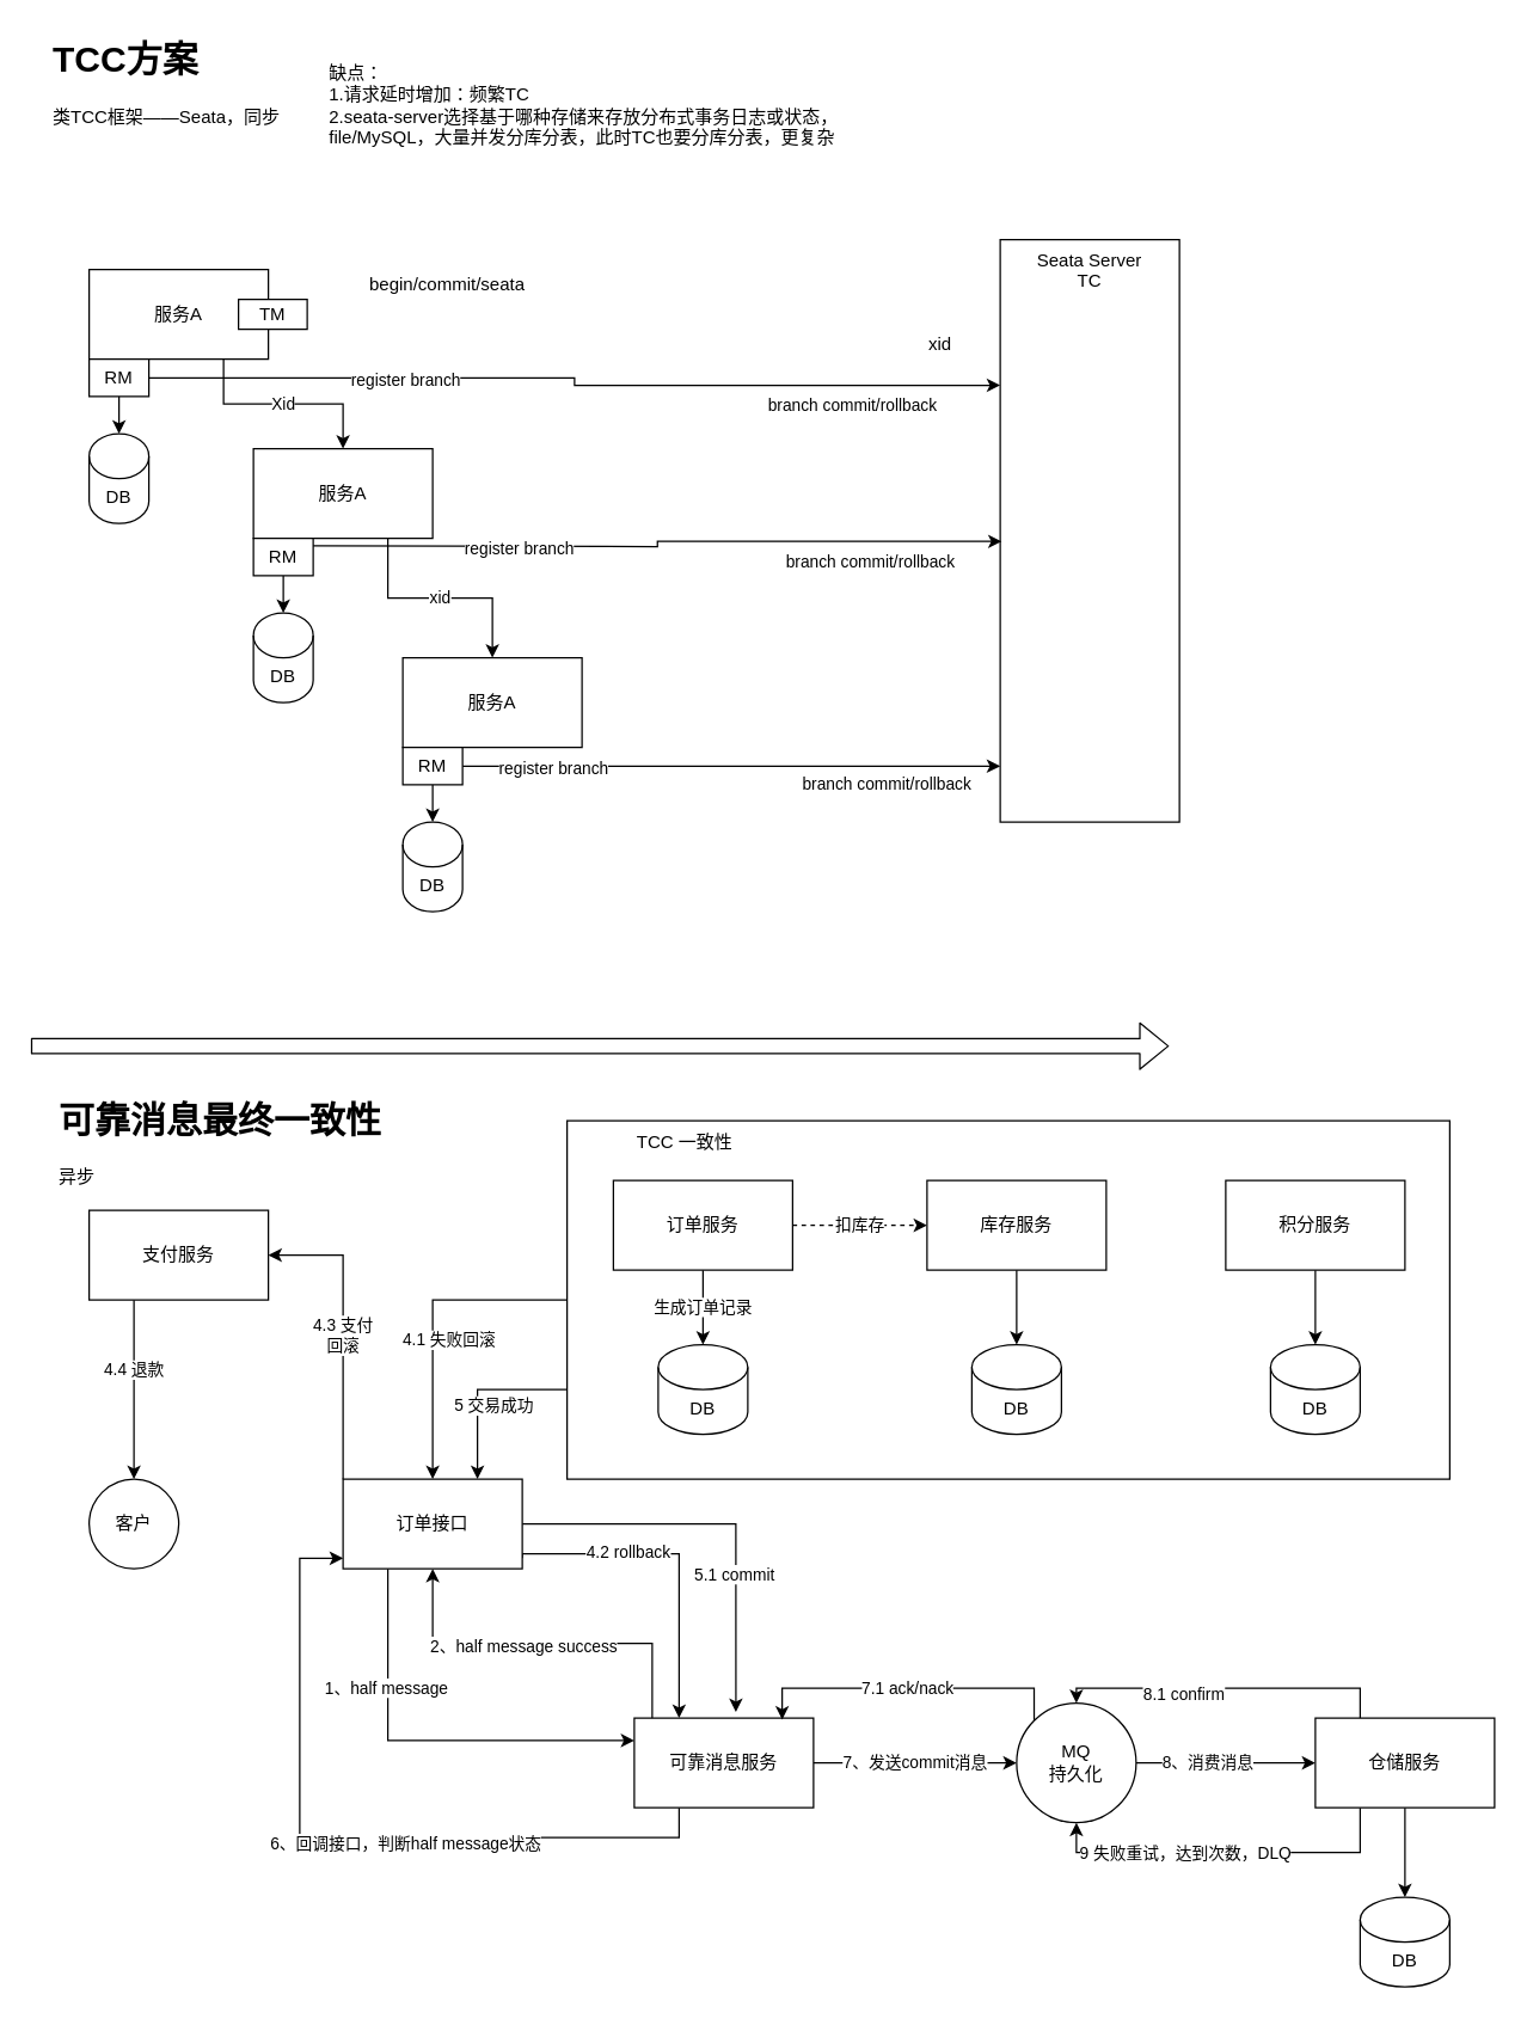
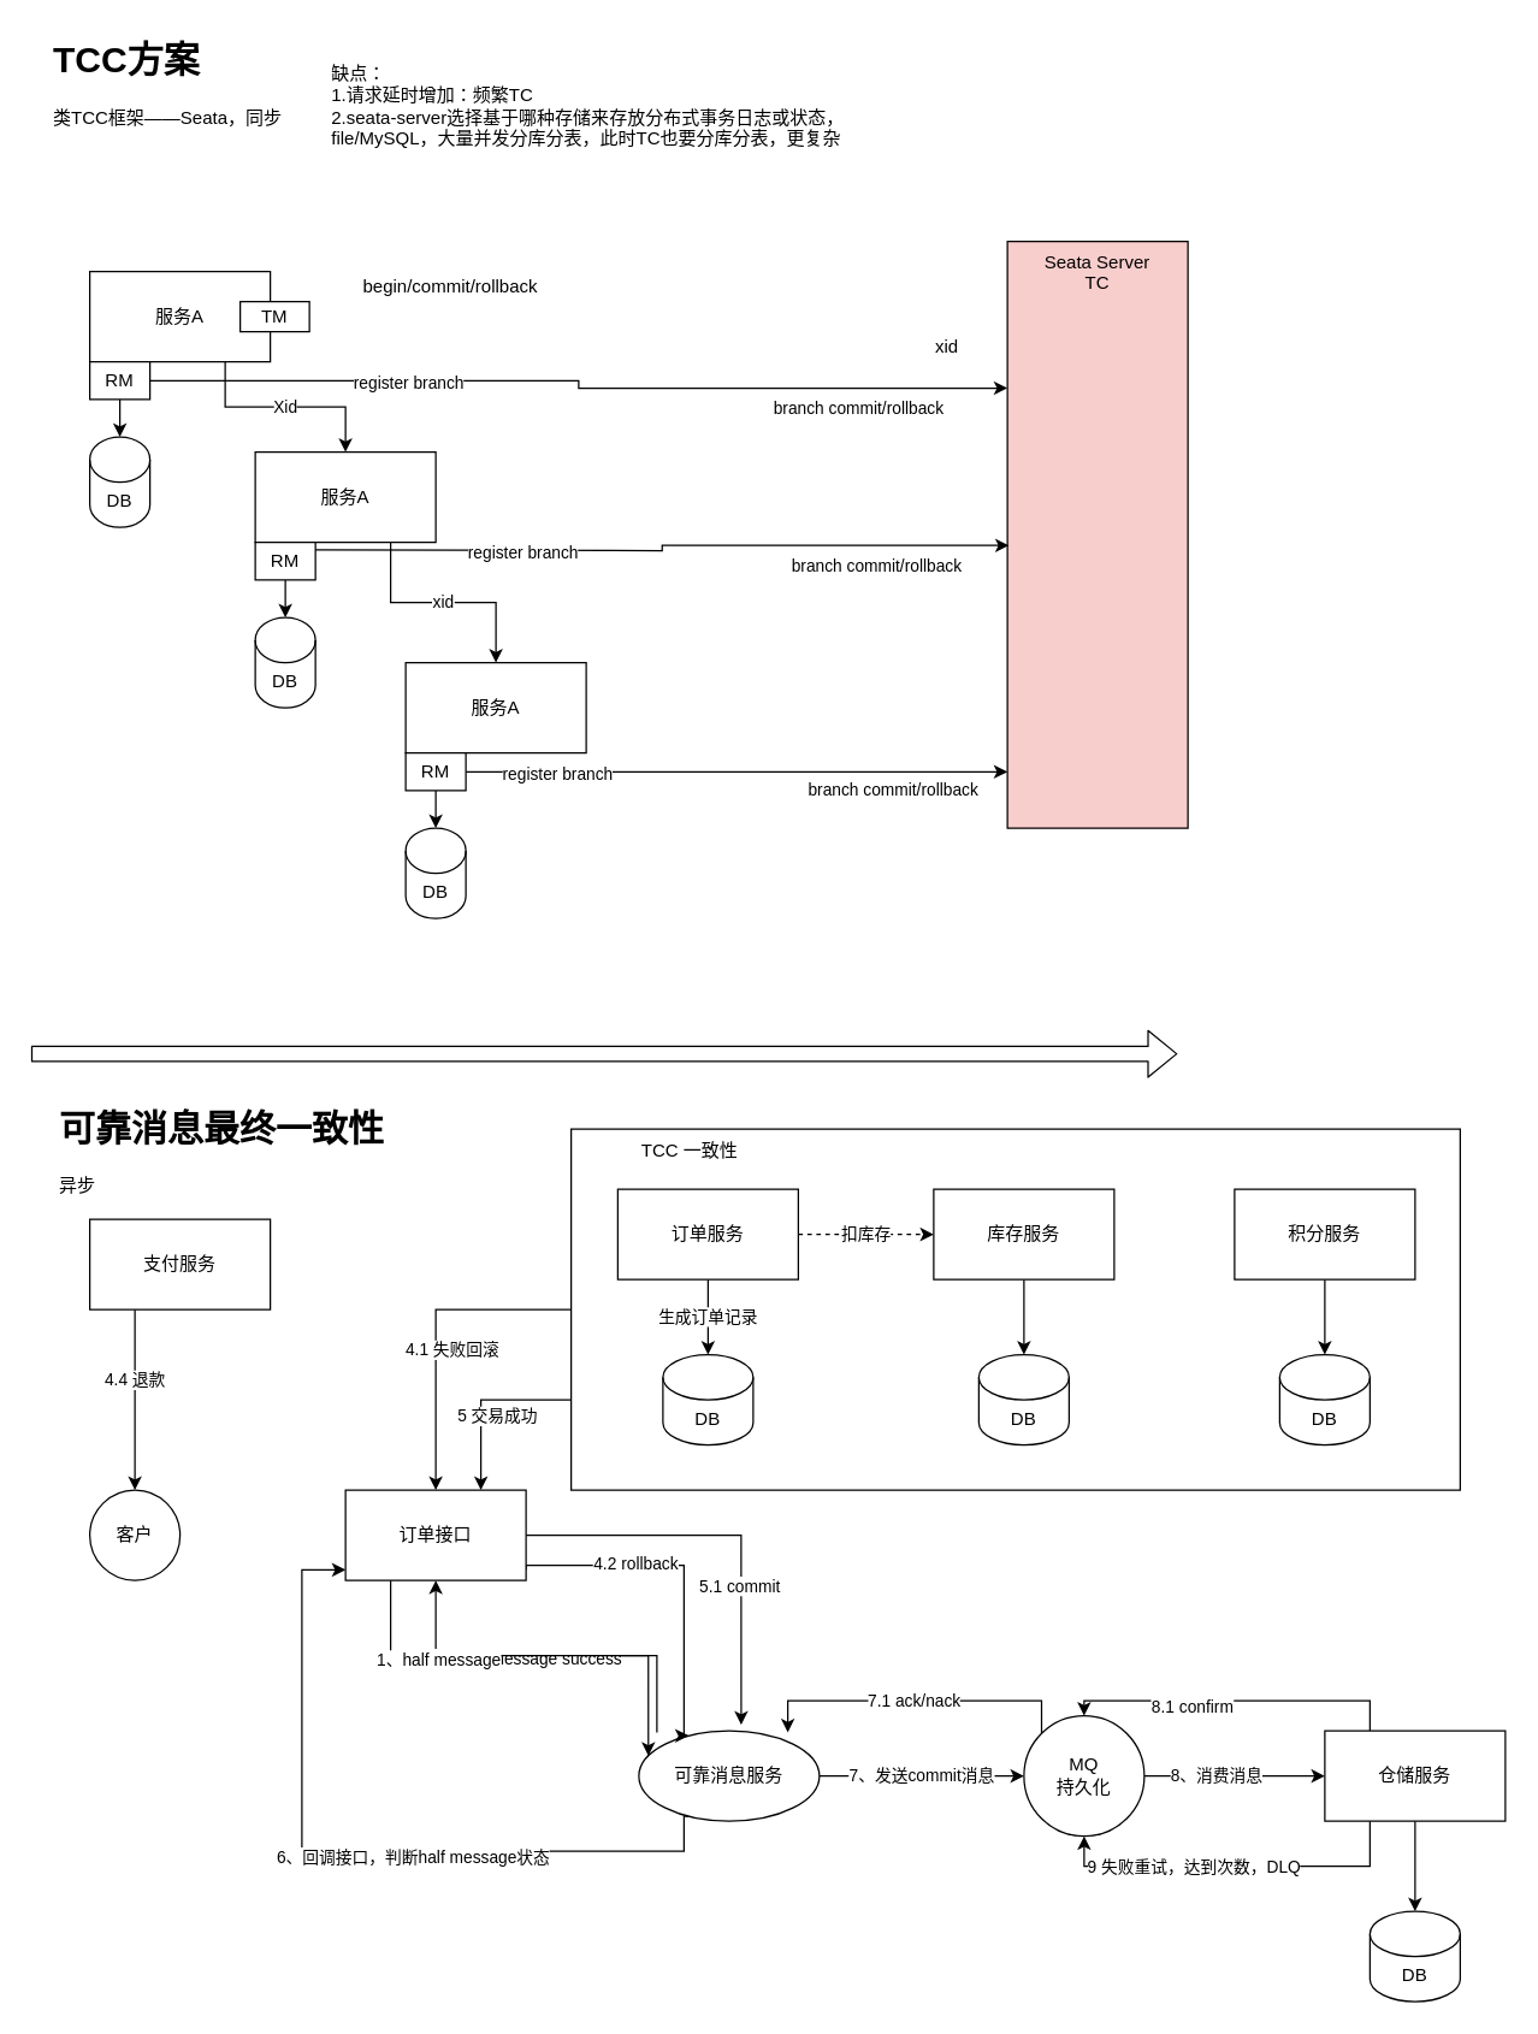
- <mxCell id="11" value="begin/commit/seata" style="text;html=1;strokeColor=none;fillColor=none;align=center;verticalAlign=middle;whiteSpace=wrap;rounded=0;" vertex="1" parent="1"><mxGeometry x="219" y="180" width="160" height="20" as="geometry" /></mxCell>
+ <mxCell id="11" value="begin/commit/rollback" style="text;html=1;strokeColor=none;fillColor=none;align=center;verticalAlign=middle;whiteSpace=wrap;rounded=0;" vertex="1" parent="1"><mxGeometry x="219" y="180" width="160" height="20" as="geometry" /></mxCell>
- <mxCell id="7" value="Seata Server&lt;br&gt;TC" style="rounded=0;whiteSpace=wrap;html=1;verticalAlign=top;" vertex="1" parent="1"><mxGeometry x="669" y="160" width="120" height="390" as="geometry" /></mxCell>
+ <mxCell id="7" value="Seata Server&lt;br&gt;TC" style="rounded=0;whiteSpace=wrap;html=1;verticalAlign=top;fillColor=#f8cecc;" vertex="1" parent="1"><mxGeometry x="669" y="160" width="120" height="390" as="geometry" /></mxCell>
- <mxCell id="48" style="edgeStyle=orthogonalEdgeStyle;rounded=0;orthogonalLoop=1;jettySize=auto;html=1;exitX=0;exitY=0;exitDx=0;exitDy=0;entryX=1;entryY=0.5;entryDx=0;entryDy=0;" edge="1" parent="1" source="52" target="74"><mxGeometry relative="1" as="geometry" /></mxCell>
- <mxCell id="49" value="4.3 支付&lt;br&gt;回滚" style="edgeLabel;html=1;align=center;verticalAlign=middle;resizable=0;points=[];" vertex="1" connectable="0" parent="48"><mxGeometry x="-0.032" y="1" relative="1" as="geometry"><mxPoint as="offset" /></mxGeometry></mxCell>
- <mxCell id="43" value="可靠消息服务" style="rounded=0;whiteSpace=wrap;html=1;" vertex="1" parent="1"><mxGeometry x="424" y="1150" width="120" height="60" as="geometry" /></mxCell>
+ <mxCell id="43" value="可靠消息服务" style="ellipse;whiteSpace=wrap;html=1;" vertex="1" parent="1"><mxGeometry x="424" y="1150" width="120" height="60" as="geometry" /></mxCell>
